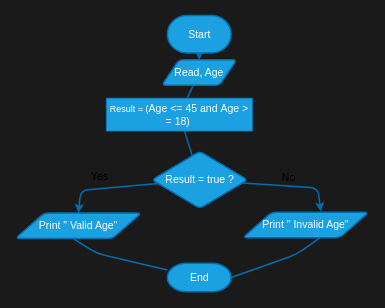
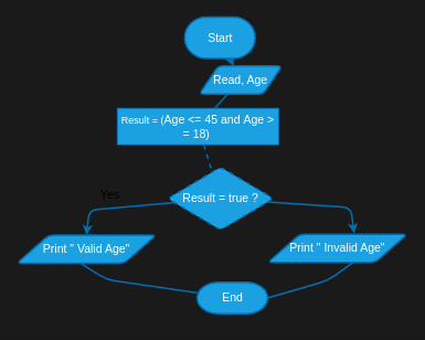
- <mxCell id="5" value="Read, Age" style="shape=parallelogram;html=1;strokeWidth=2;perimeter=parallelogramPerimeter;whiteSpace=wrap;rounded=1;arcSize=12;size=0.23;fontSize=14;fillColor=#1ba1e2;fontColor=#ffffff;strokeColor=#006EAF;" vertex="1" parent="1"><mxGeometry x="215" y="79" width="100" height="34" as="geometry" /></mxCell>
+ <mxCell id="5" value="Read, Age" style="shape=parallelogram;html=1;strokeWidth=2;perimeter=parallelogramPerimeter;whiteSpace=wrap;rounded=1;arcSize=12;size=0.23;fontSize=14;fillColor=#1ba1e2;fontColor=#ffffff;strokeColor=#006EAF;" vertex="1" parent="1"><mxGeometry x="240" y="79" width="100" height="34" as="geometry" /></mxCell>
- <mxCell id="16" value="" style="edgeStyle=none;rounded=1;html=1;strokeWidth=2;fontSize=12;endArrow=none;endFill=0;fillColor=#1ba1e2;strokeColor=#006EAF;" edge="1" parent="1" source="17" target="8"><mxGeometry relative="1" as="geometry" /></mxCell>
+ <mxCell id="16" value="" style="edgeStyle=none;rounded=1;html=1;strokeWidth=2;fontSize=12;endArrow=none;endFill=0;fillColor=#1ba1e2;strokeColor=#006EAF;dashed=1;" edge="1" parent="1" source="17" target="8"><mxGeometry relative="1" as="geometry" /></mxCell>
- <mxCell id="15" value="No" style="text;html=1;align=center;verticalAlign=middle;resizable=0;points=[];autosize=1;strokeColor=none;fillColor=none;fontSize=14;" vertex="1" parent="1"><mxGeometry x="366" y="221" width="36" height="29" as="geometry" /></mxCell>
- <mxCell id="8" value="Result = true ?" style="rhombus;whiteSpace=wrap;html=1;fontSize=14;fillColor=#1ba1e2;strokeColor=#006EAF;fontColor=#ffffff;strokeWidth=2;rounded=1;arcSize=12;" vertex="1" parent="1"><mxGeometry x="201.88" y="201" width="127.75" height="76" as="geometry" /></mxCell>
+ <mxCell id="8" value="Result = true ?" style="rhombus;whiteSpace=wrap;html=1;fontSize=14;fillColor=#1ba1e2;strokeColor=#006EAF;fontColor=#ffffff;strokeWidth=2;rounded=1;arcSize=12;dashed=1;" vertex="1" parent="1"><mxGeometry x="201.88" y="201" width="127.75" height="76" as="geometry" /></mxCell>
- <mxCell id="12" value="&lt;font style=&quot;font-size: 14px;&quot;&gt;End&lt;/font&gt;" style="strokeWidth=2;html=1;shape=mxgraph.flowchart.terminator;whiteSpace=wrap;fillColor=#1ba1e2;fontColor=#ffffff;strokeColor=#006EAF;" vertex="1" parent="1"><mxGeometry x="222.5" y="350" width="85" height="38" as="geometry" /></mxCell>
+ <mxCell id="12" value="&lt;font style=&quot;font-size: 14px;&quot;&gt;End&lt;/font&gt;" style="strokeWidth=2;html=1;shape=mxgraph.flowchart.terminator;whiteSpace=wrap;fillColor=#1ba1e2;fontColor=#ffffff;strokeColor=#006EAF;" vertex="1" parent="1"><mxGeometry x="237.5" y="340" width="85" height="38" as="geometry" /></mxCell>
